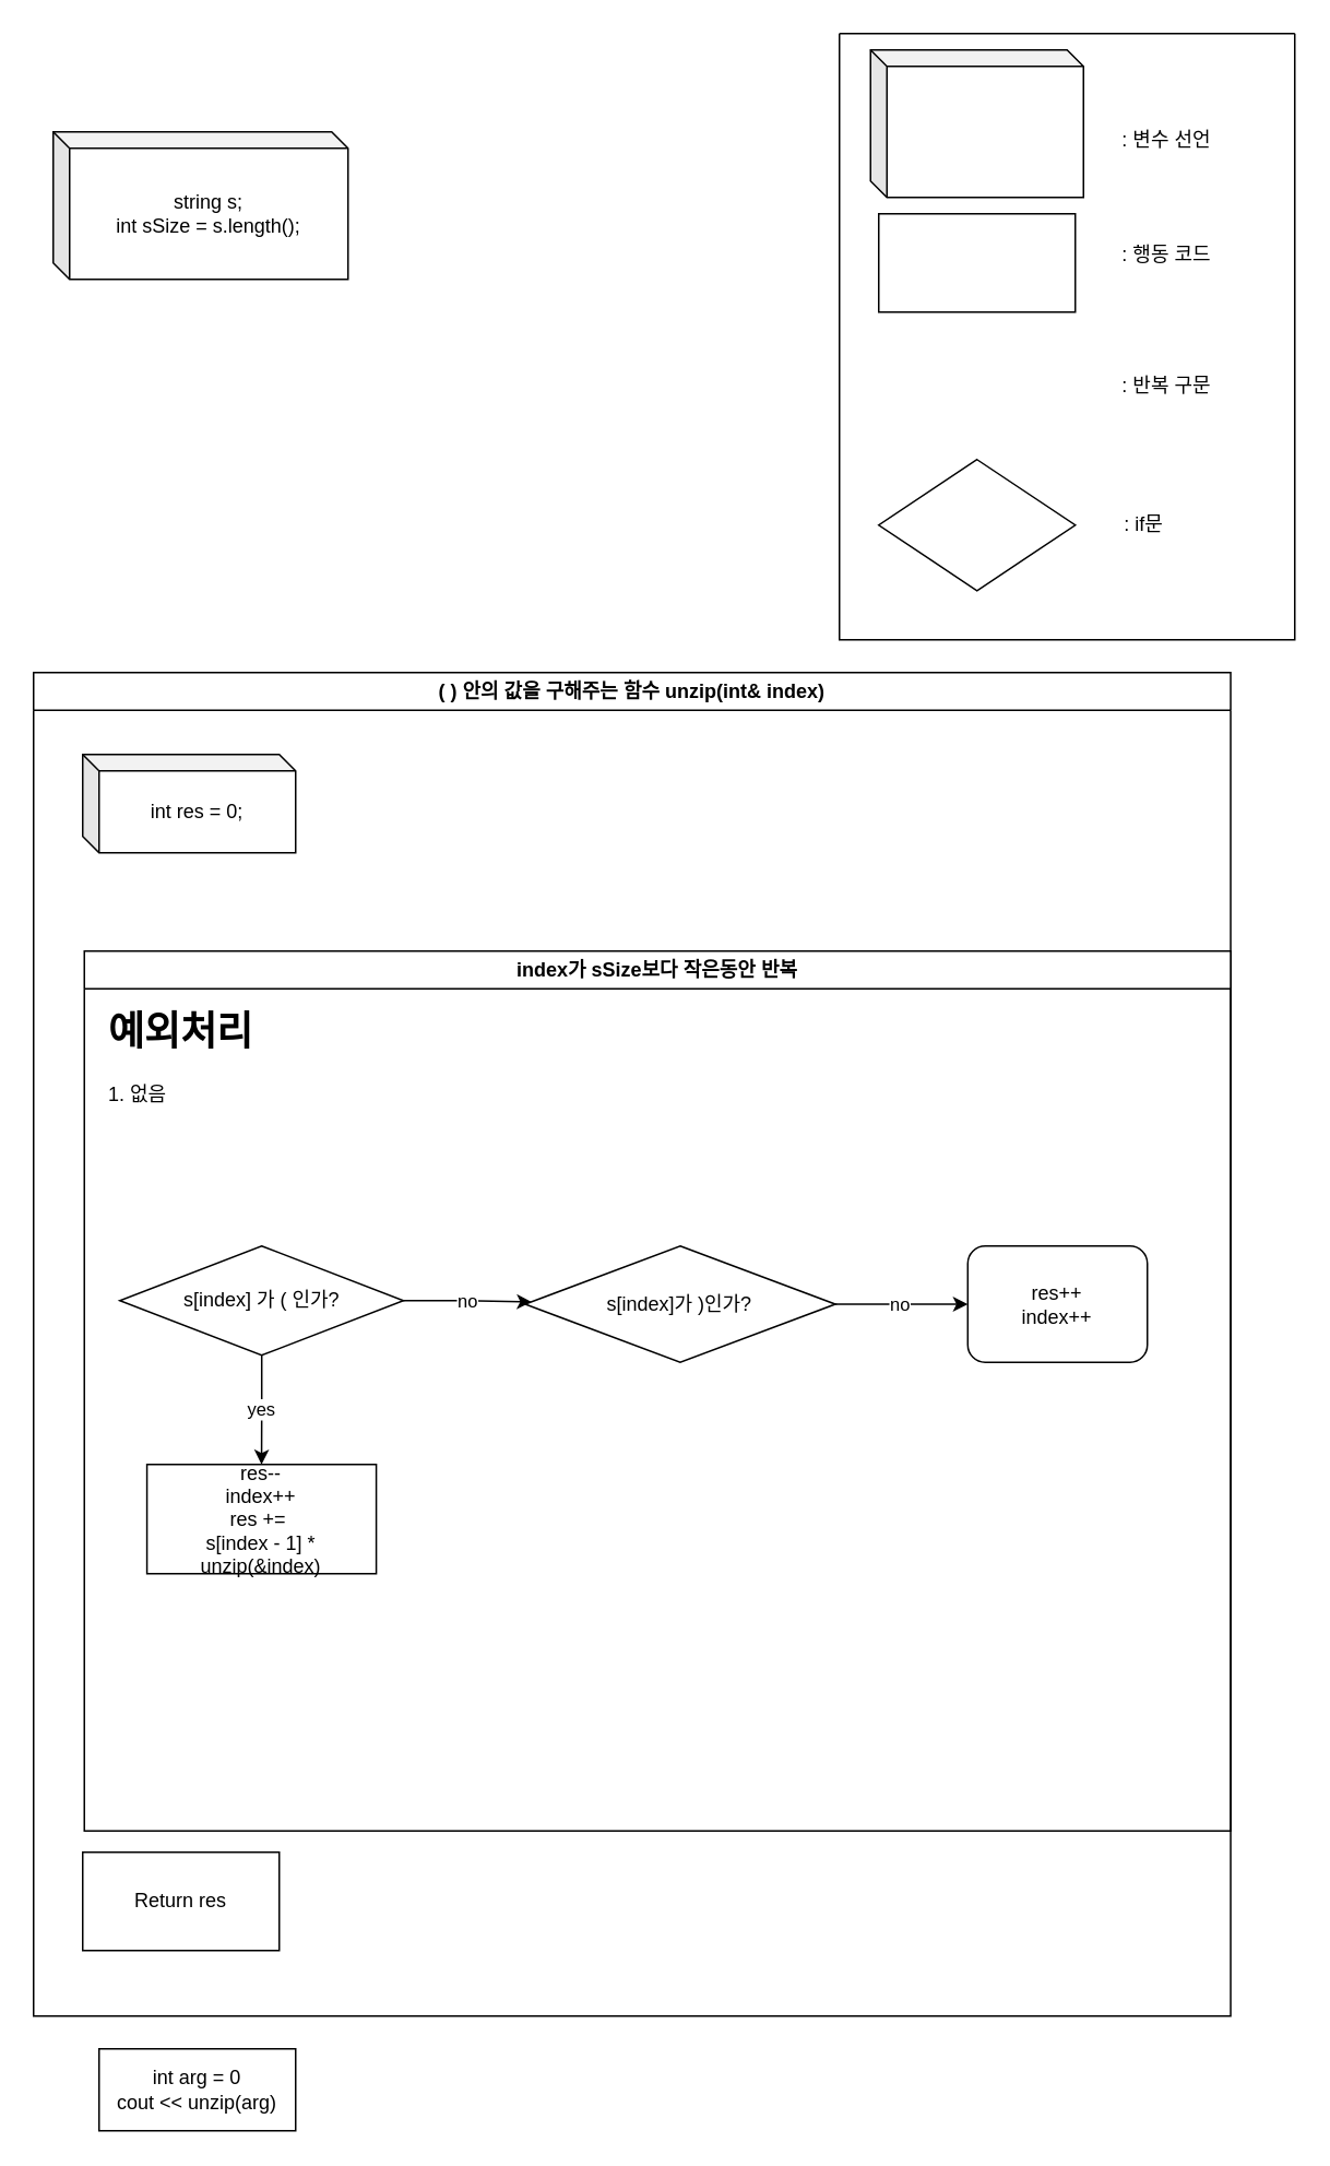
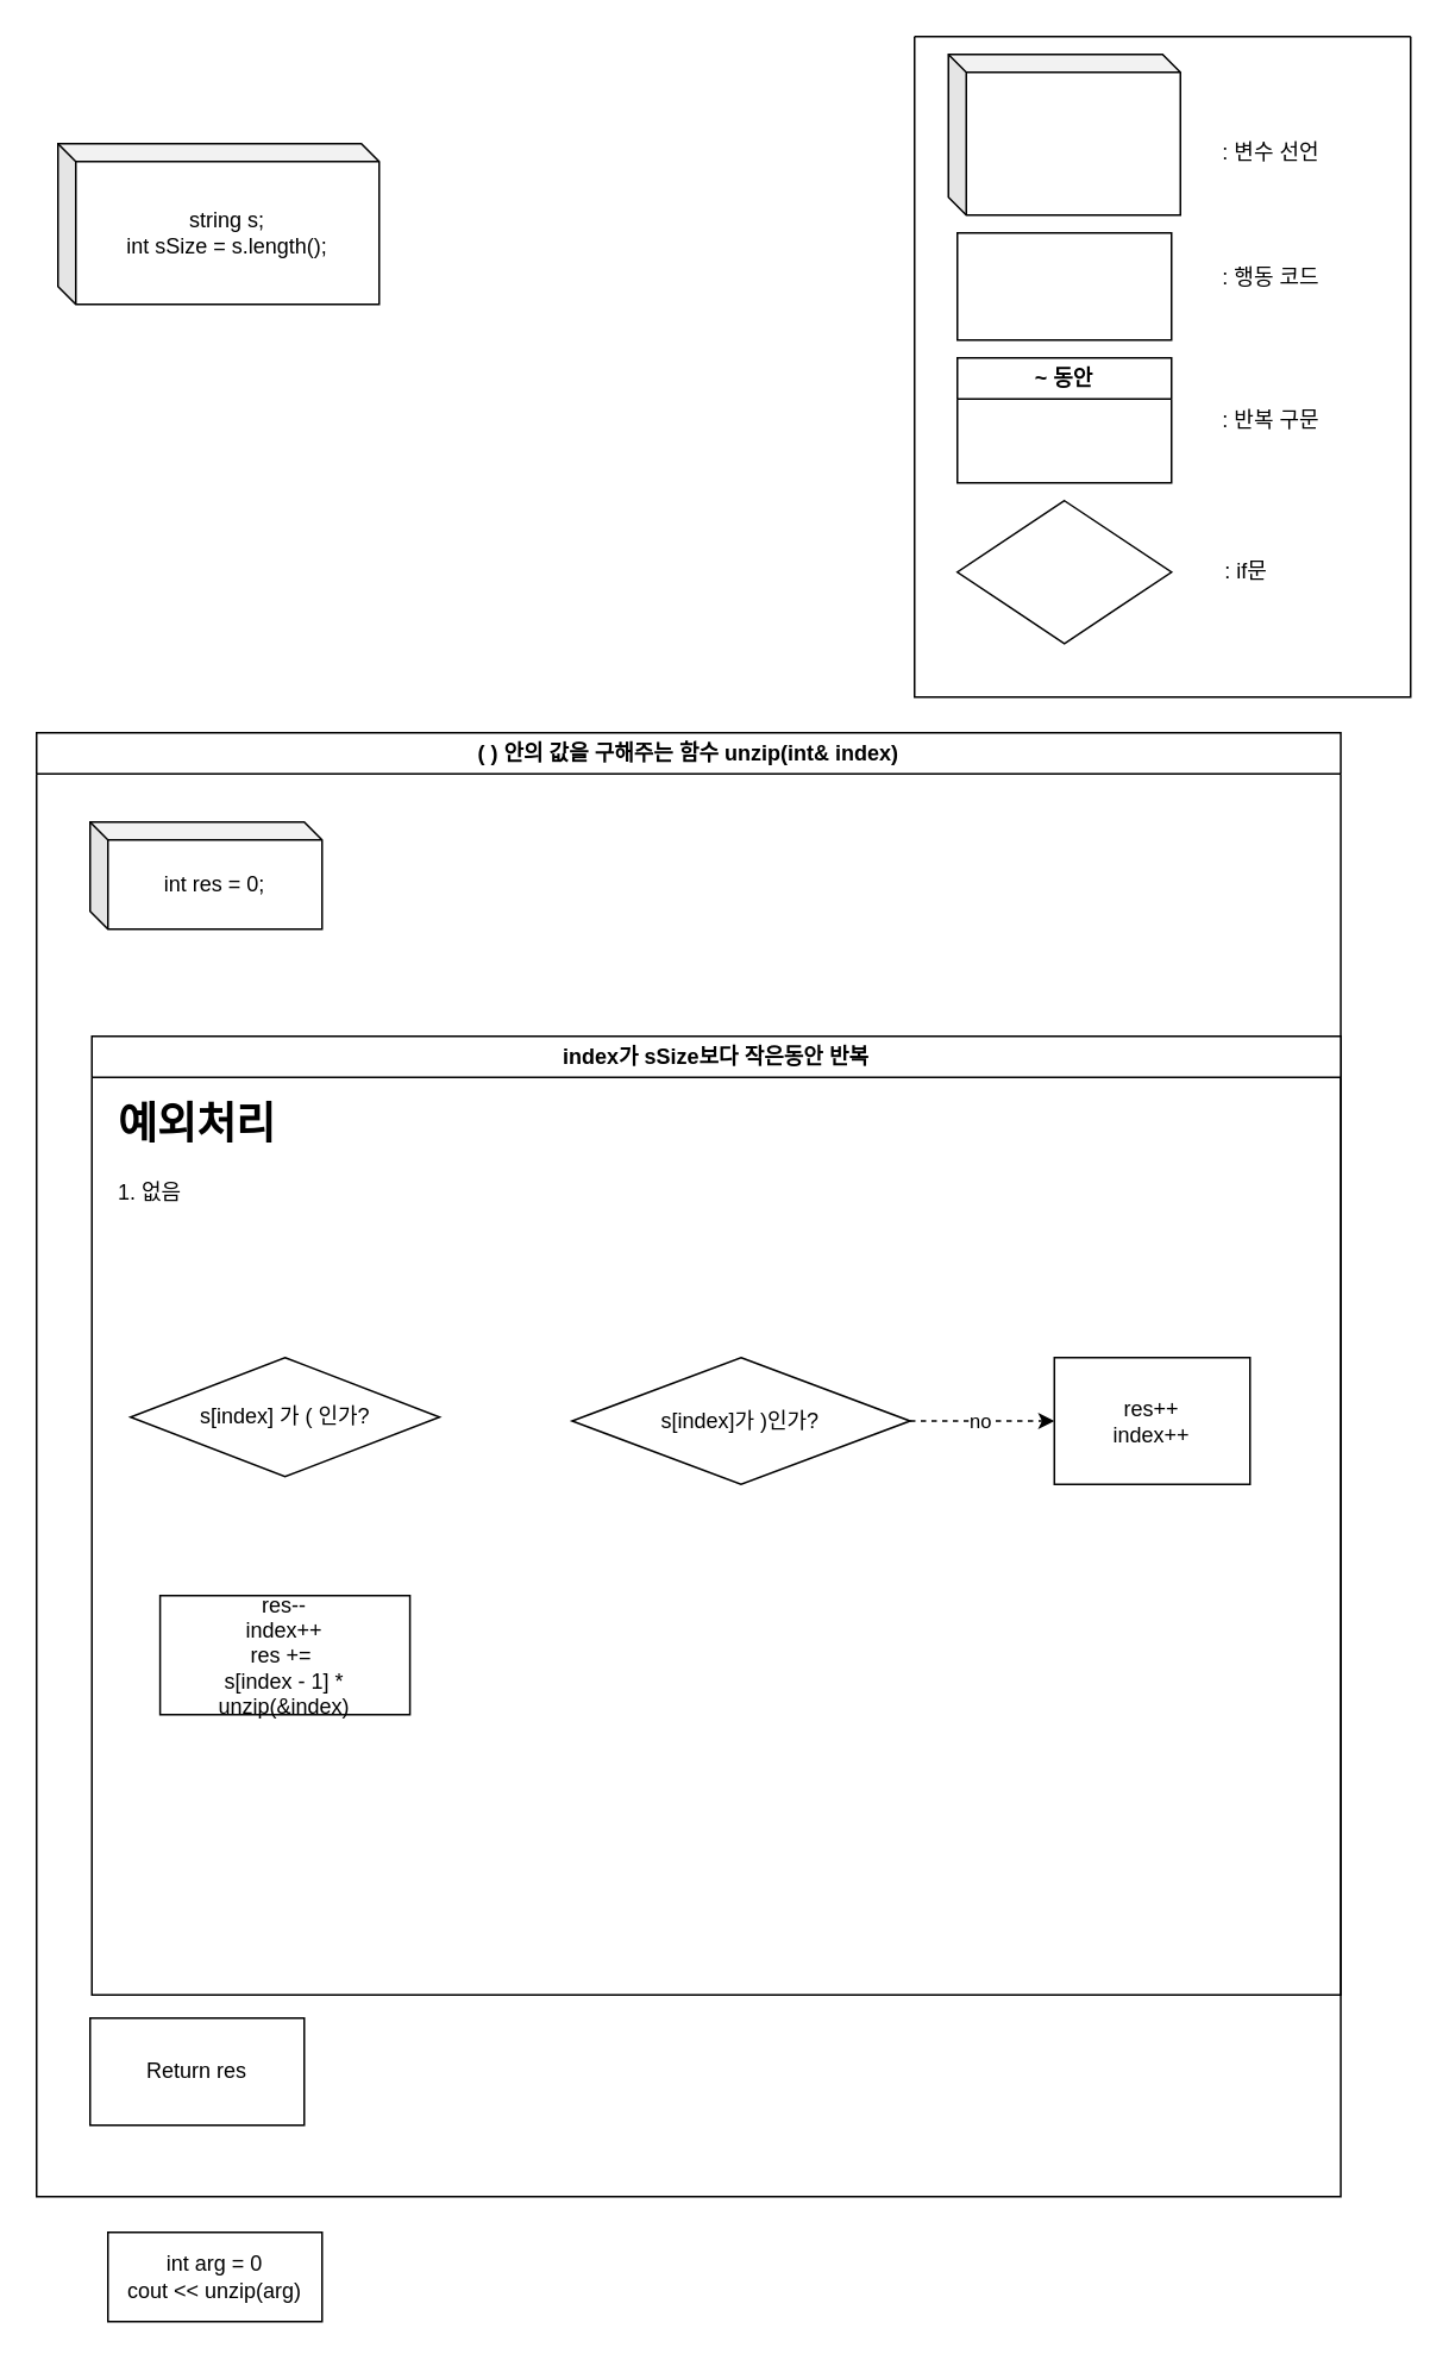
+ <mxCell id="20" value="~ 동안" style="swimlane;whiteSpace=wrap;html=1;" vertex="1" parent="16"><mxGeometry x="24" y="180" width="120" height="70" as="geometry" /></mxCell>
- <mxCell id="10" value="no" style="edgeStyle=orthogonalEdgeStyle;rounded=0;orthogonalLoop=1;jettySize=auto;html=1;entryX=0.021;entryY=0.481;entryDx=0;entryDy=0;entryPerimeter=0;" edge="1" parent="6" source="7" target="12"><mxGeometry relative="1" as="geometry"><mxPoint x="220" y="30" as="targetPoint" /></mxGeometry></mxCell>
- <mxCell id="14" value="no" style="edgeStyle=orthogonalEdgeStyle;rounded=0;orthogonalLoop=1;jettySize=auto;html=1;" edge="1" parent="11" source="12" target="13"><mxGeometry relative="1" as="geometry" /></mxCell>
+ <mxCell id="14" value="no" style="edgeStyle=orthogonalEdgeStyle;rounded=0;orthogonalLoop=1;jettySize=auto;html=1;dashed=1;" edge="1" parent="11" source="12" target="13"><mxGeometry relative="1" as="geometry" /></mxCell>
- <mxCell id="13" value="res++&lt;br&gt;index++" style="whiteSpace=wrap;html=1;rounded=1;" vertex="1" parent="11"><mxGeometry x="240.359" width="109.641" height="71" as="geometry" /></mxCell>
+ <mxCell id="13" value="res++&lt;br&gt;index++" style="whiteSpace=wrap;html=1;rounded=0;" vertex="1" parent="11"><mxGeometry x="240.359" width="109.641" height="71" as="geometry" /></mxCell>
- <mxCell id="9" value="yes" style="edgeStyle=orthogonalEdgeStyle;rounded=0;orthogonalLoop=1;jettySize=auto;html=1;" edge="1" parent="6" source="7" target="8"><mxGeometry relative="1" as="geometry" /></mxCell>
